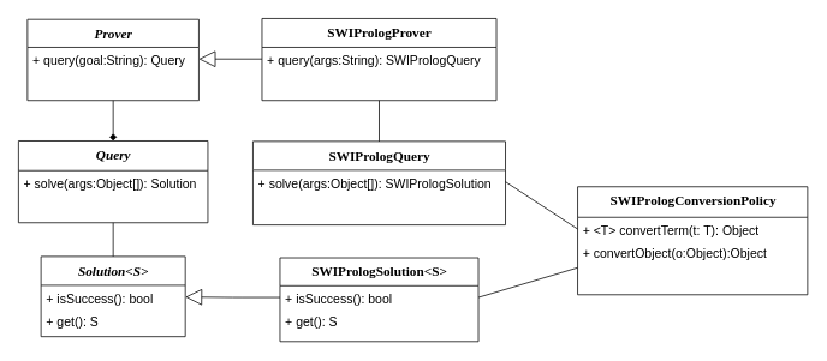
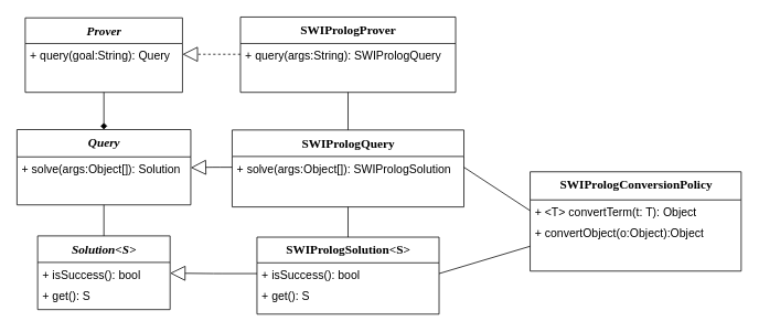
- <mxCell id="6" style="edgeStyle=orthogonalEdgeStyle;html=1;labelBackgroundColor=none;startFill=0;startSize=8;endArrow=block;endFill=0;endSize=16;fontFamily=Verdana;fontSize=12;exitX=0;exitY=0.5;exitDx=0;exitDy=0;entryX=1;entryY=0.5;entryDx=0;entryDy=0;" parent="1" source="5" target="3" edge="1"><mxGeometry relative="1" as="geometry"><mxPoint x="300" y="-78" as="sourcePoint" /><mxPoint x="0" y="142" as="targetPoint" /></mxGeometry></mxCell>
+ <mxCell id="6" style="edgeStyle=orthogonalEdgeStyle;html=1;labelBackgroundColor=none;startFill=0;startSize=8;endArrow=block;endFill=0;endSize=16;fontFamily=Verdana;fontSize=12;exitX=0;exitY=0.5;exitDx=0;exitDy=0;entryX=1;entryY=0.5;entryDx=0;entryDy=0;dashed=1;" parent="1" source="5" target="3" edge="1"><mxGeometry relative="1" as="geometry"><mxPoint x="300" y="-78" as="sourcePoint" /><mxPoint x="0" y="142" as="targetPoint" /></mxGeometry></mxCell>
+ <mxCell id="20" style="edgeStyle=orthogonalEdgeStyle;html=1;labelBackgroundColor=none;startFill=0;startSize=8;endArrow=block;endFill=0;endSize=16;fontFamily=Verdana;fontSize=12;exitX=0;exitY=0.5;exitDx=0;exitDy=0;entryX=1;entryY=0.5;entryDx=0;entryDy=0;" parent="1" source="10" target="8" edge="1"><mxGeometry relative="1" as="geometry"><mxPoint x="210" y="212" as="sourcePoint" /><mxPoint x="210" y="122" as="targetPoint" /></mxGeometry></mxCell>
+ <mxCell id="27" value="" style="endArrow=none;html=1;entryX=0.5;entryY=0;entryDx=0;entryDy=0;exitX=0.5;exitY=1;exitDx=0;exitDy=0;" parent="1" source="9" target="14" edge="1"><mxGeometry width="50" height="50" relative="1" as="geometry"><mxPoint x="450" y="272" as="sourcePoint" /><mxPoint x="623" y="41" as="targetPoint" /></mxGeometry></mxCell>
